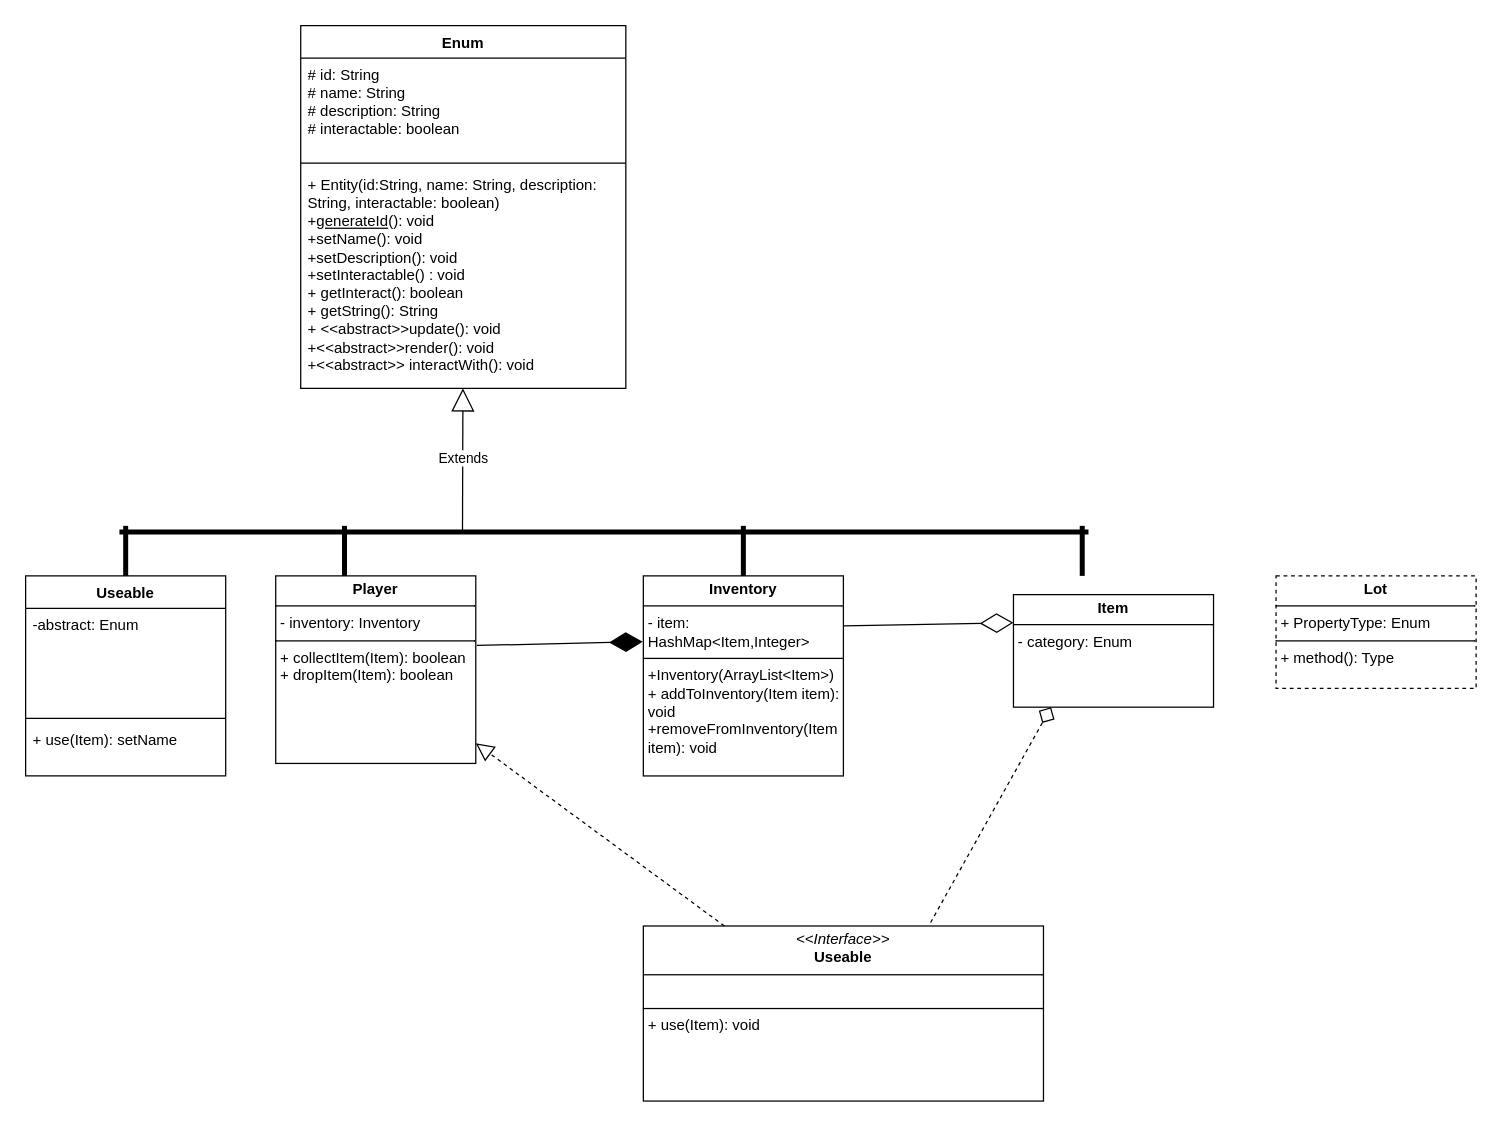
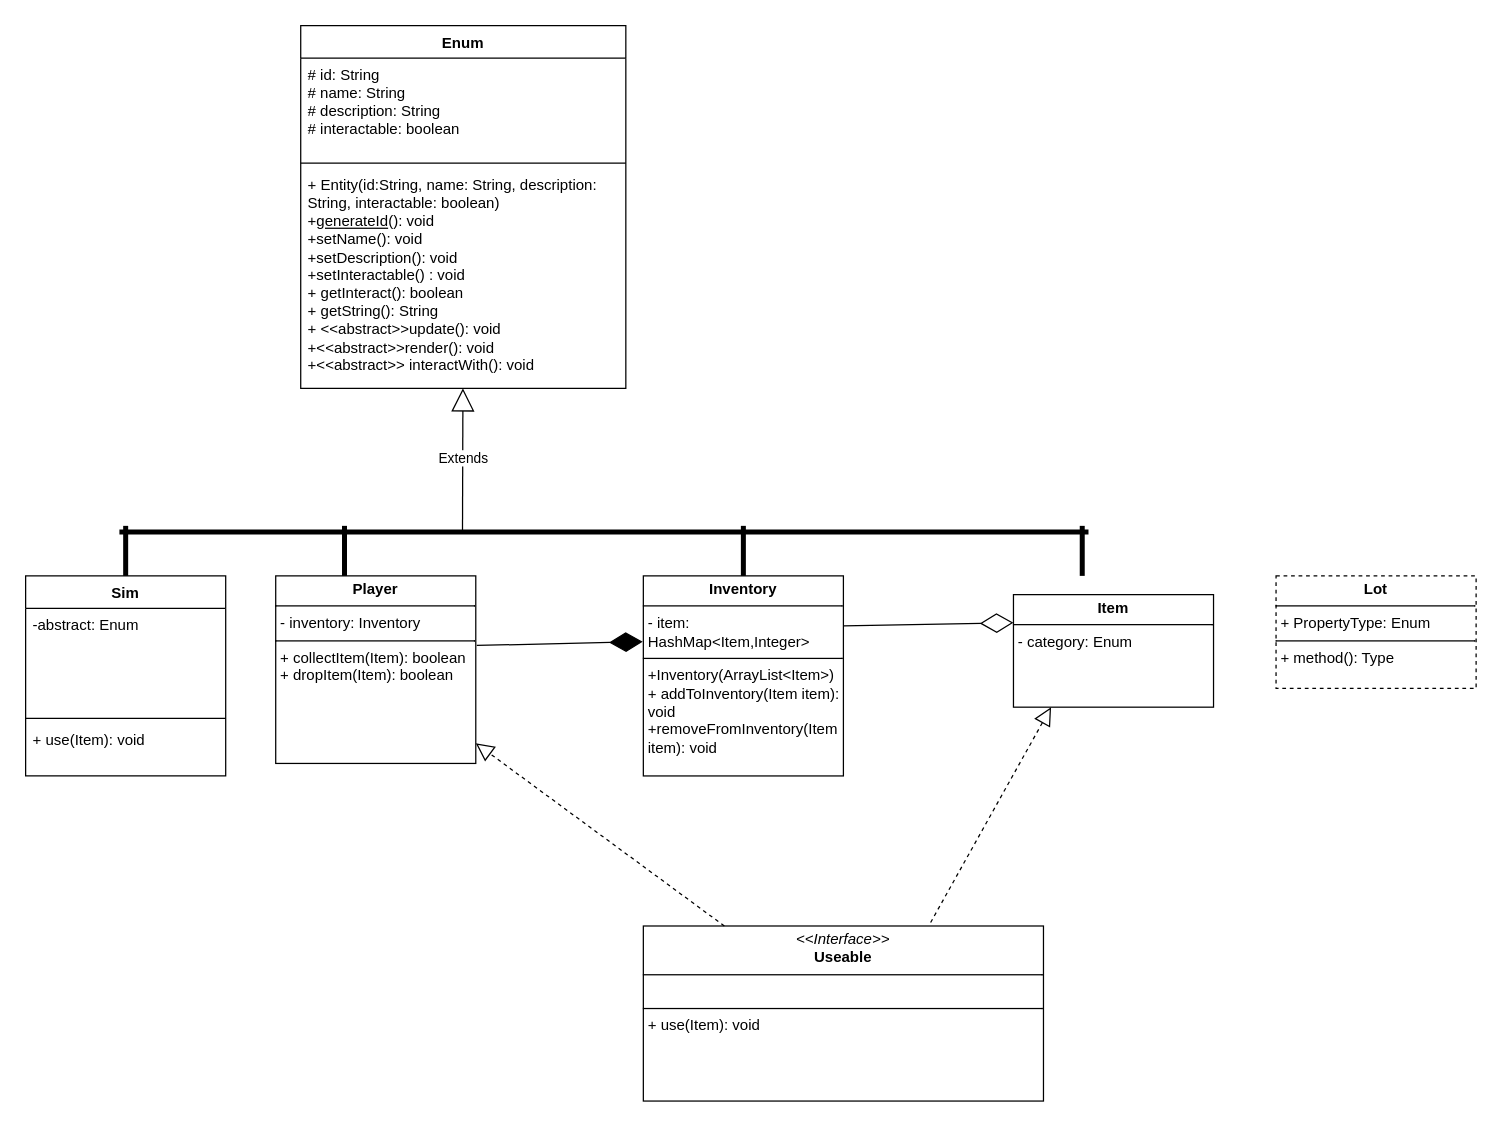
- <mxCell id="6" value="Useable" style="swimlane;fontStyle=1;align=center;verticalAlign=top;childLayout=stackLayout;horizontal=1;startSize=26;horizontalStack=0;resizeParent=1;resizeParentMax=0;resizeLast=0;collapsible=1;marginBottom=0;whiteSpace=wrap;html=1;" parent="1" vertex="1"><mxGeometry x="20" y="460" width="160" height="160" as="geometry" /></mxCell>
+ <mxCell id="6" value="Sim" style="swimlane;fontStyle=1;align=center;verticalAlign=top;childLayout=stackLayout;horizontal=1;startSize=26;horizontalStack=0;resizeParent=1;resizeParentMax=0;resizeLast=0;collapsible=1;marginBottom=0;whiteSpace=wrap;html=1;" parent="1" vertex="1"><mxGeometry x="20" y="460" width="160" height="160" as="geometry" /></mxCell>
- <mxCell id="23" value="" style="endArrow=diamond;dashed=1;endFill=0;endSize=12;html=1;rounded=0;exitX=0.718;exitY=-0.02;exitDx=0;exitDy=0;exitPerimeter=0;entryX=0.188;entryY=1;entryDx=0;entryDy=0;entryPerimeter=0;" edge="1" parent="1" source="22" target="10"><mxGeometry width="160" relative="1" as="geometry"><mxPoint x="500" y="440" as="sourcePoint" /><mxPoint x="660" y="440" as="targetPoint" /></mxGeometry></mxCell>
+ <mxCell id="23" value="" style="endArrow=block;dashed=1;endFill=0;endSize=12;html=1;rounded=0;exitX=0.718;exitY=-0.02;exitDx=0;exitDy=0;exitPerimeter=0;entryX=0.188;entryY=1;entryDx=0;entryDy=0;entryPerimeter=0;" edge="1" parent="1" source="22" target="10"><mxGeometry width="160" relative="1" as="geometry"><mxPoint x="500" y="440" as="sourcePoint" /><mxPoint x="660" y="440" as="targetPoint" /></mxGeometry></mxCell>
- <mxCell id="9" value="+ use(Item): setName" style="text;strokeColor=none;fillColor=none;align=left;verticalAlign=top;spacingLeft=4;spacingRight=4;overflow=hidden;rotatable=0;points=[[0,0.5],[1,0.5]];portConstraint=eastwest;whiteSpace=wrap;html=1;" parent="6" vertex="1"><mxGeometry y="118" width="160" height="42" as="geometry" /></mxCell>
+ <mxCell id="9" value="+ use(Item): void" style="text;strokeColor=none;fillColor=none;align=left;verticalAlign=top;spacingLeft=4;spacingRight=4;overflow=hidden;rotatable=0;points=[[0,0.5],[1,0.5]];portConstraint=eastwest;whiteSpace=wrap;html=1;" parent="6" vertex="1"><mxGeometry y="118" width="160" height="42" as="geometry" /></mxCell>
